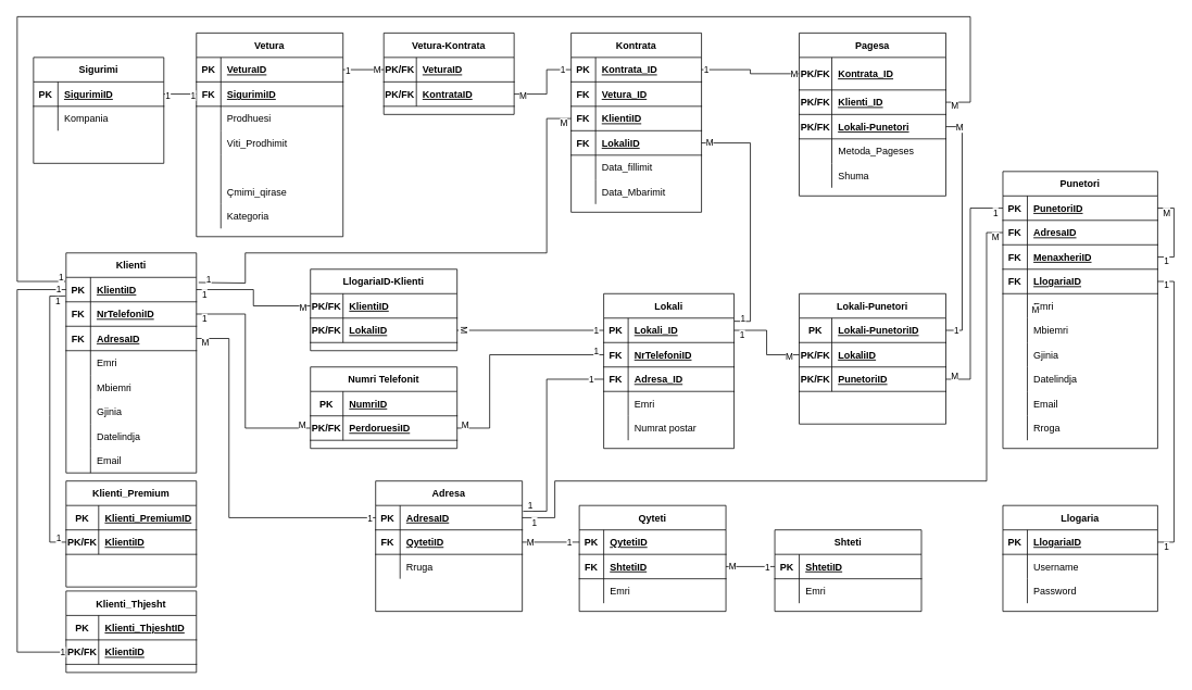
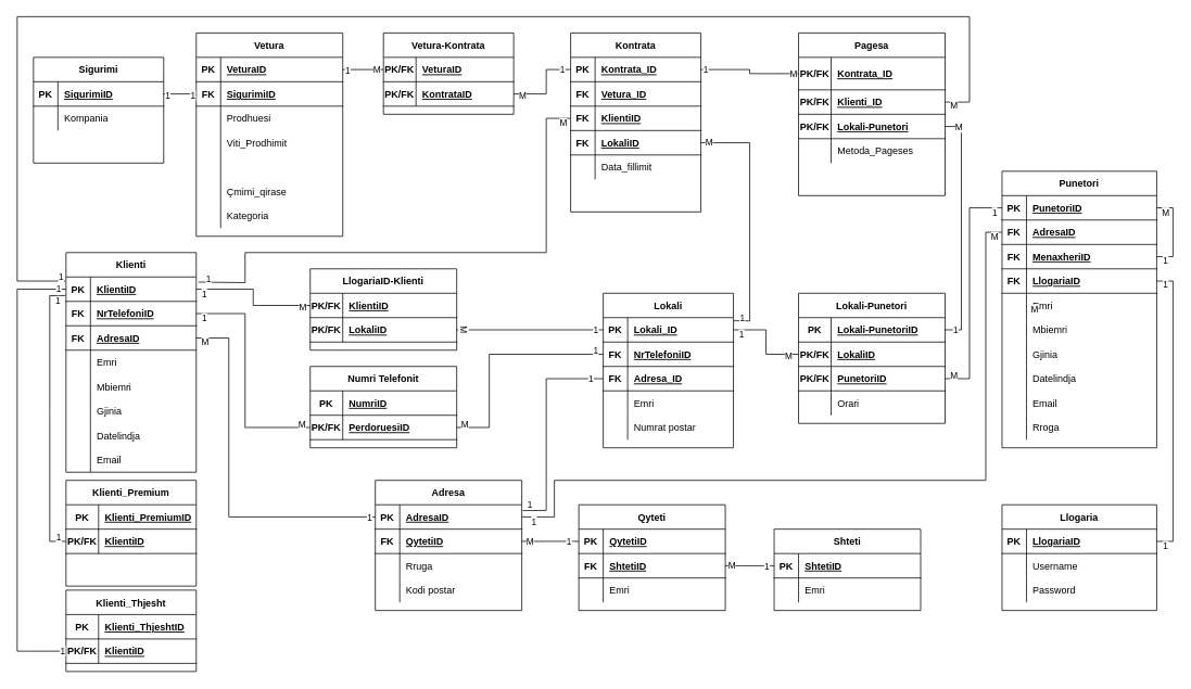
- <mxCell id="116" value="Shuma" style="shape=partialRectangle;connectable=0;fillColor=none;top=0;left=0;bottom=0;right=0;align=left;spacingLeft=6;overflow=hidden;" parent="114" vertex="1"><mxGeometry x="40" width="140" height="30" as="geometry" /></mxCell>
- <mxCell id="100" value="Data_Mbarimit" style="shape=partialRectangle;connectable=0;fillColor=none;top=0;left=0;bottom=0;right=0;align=left;spacingLeft=6;overflow=hidden;" parent="98" vertex="1"><mxGeometry x="30" width="130" height="30" as="geometry" /></mxCell>
+ <mxCell id="217" value="Orari" style="shape=partialRectangle;connectable=0;fillColor=none;top=0;left=0;bottom=0;right=0;align=left;spacingLeft=6;overflow=hidden;" parent="215" vertex="1"><mxGeometry x="40" width="140" height="30" as="geometry" /></mxCell>
+ <mxCell id="30" value="Kodi postar" style="shape=partialRectangle;connectable=0;fillColor=none;top=0;left=0;bottom=0;right=0;align=left;spacingLeft=6;overflow=hidden;" parent="28" vertex="1"><mxGeometry x="30" width="150" height="30" as="geometry" /></mxCell>
